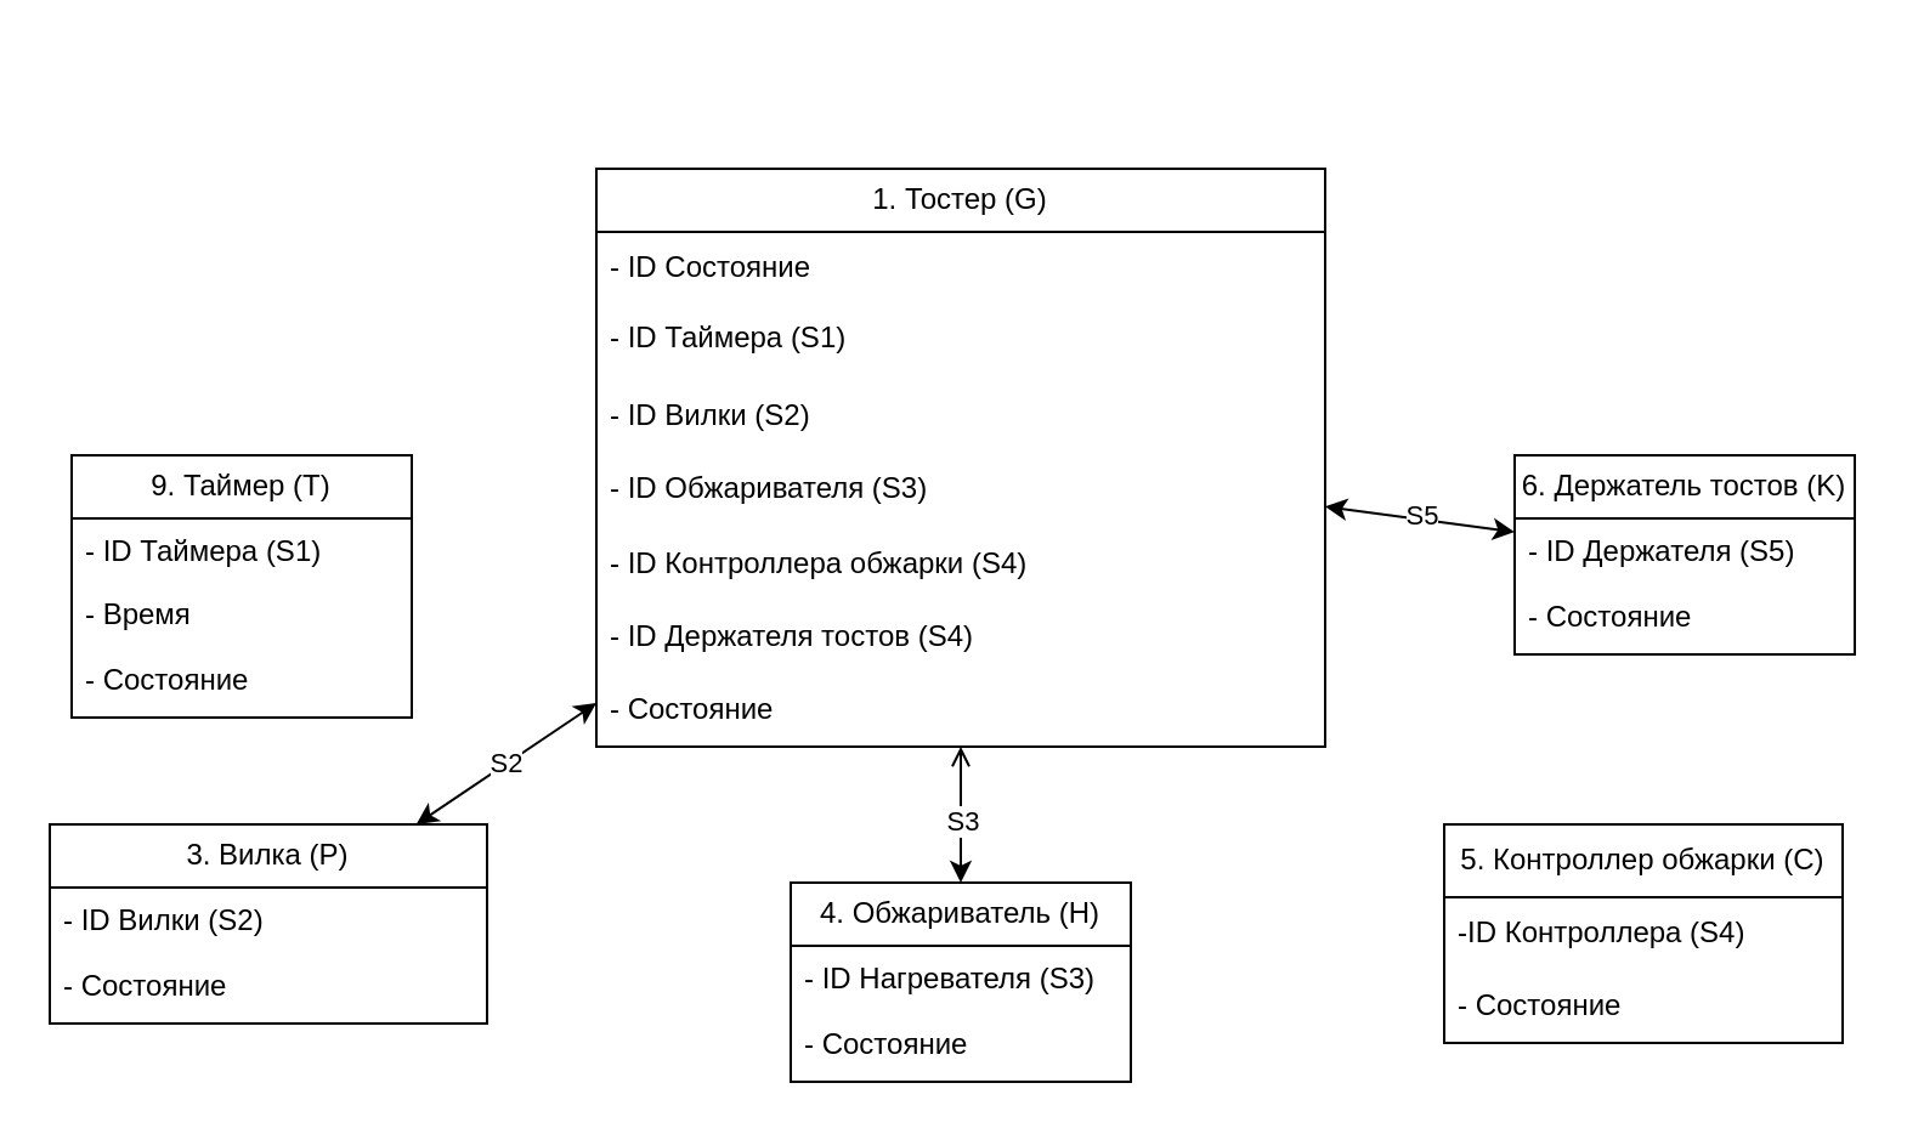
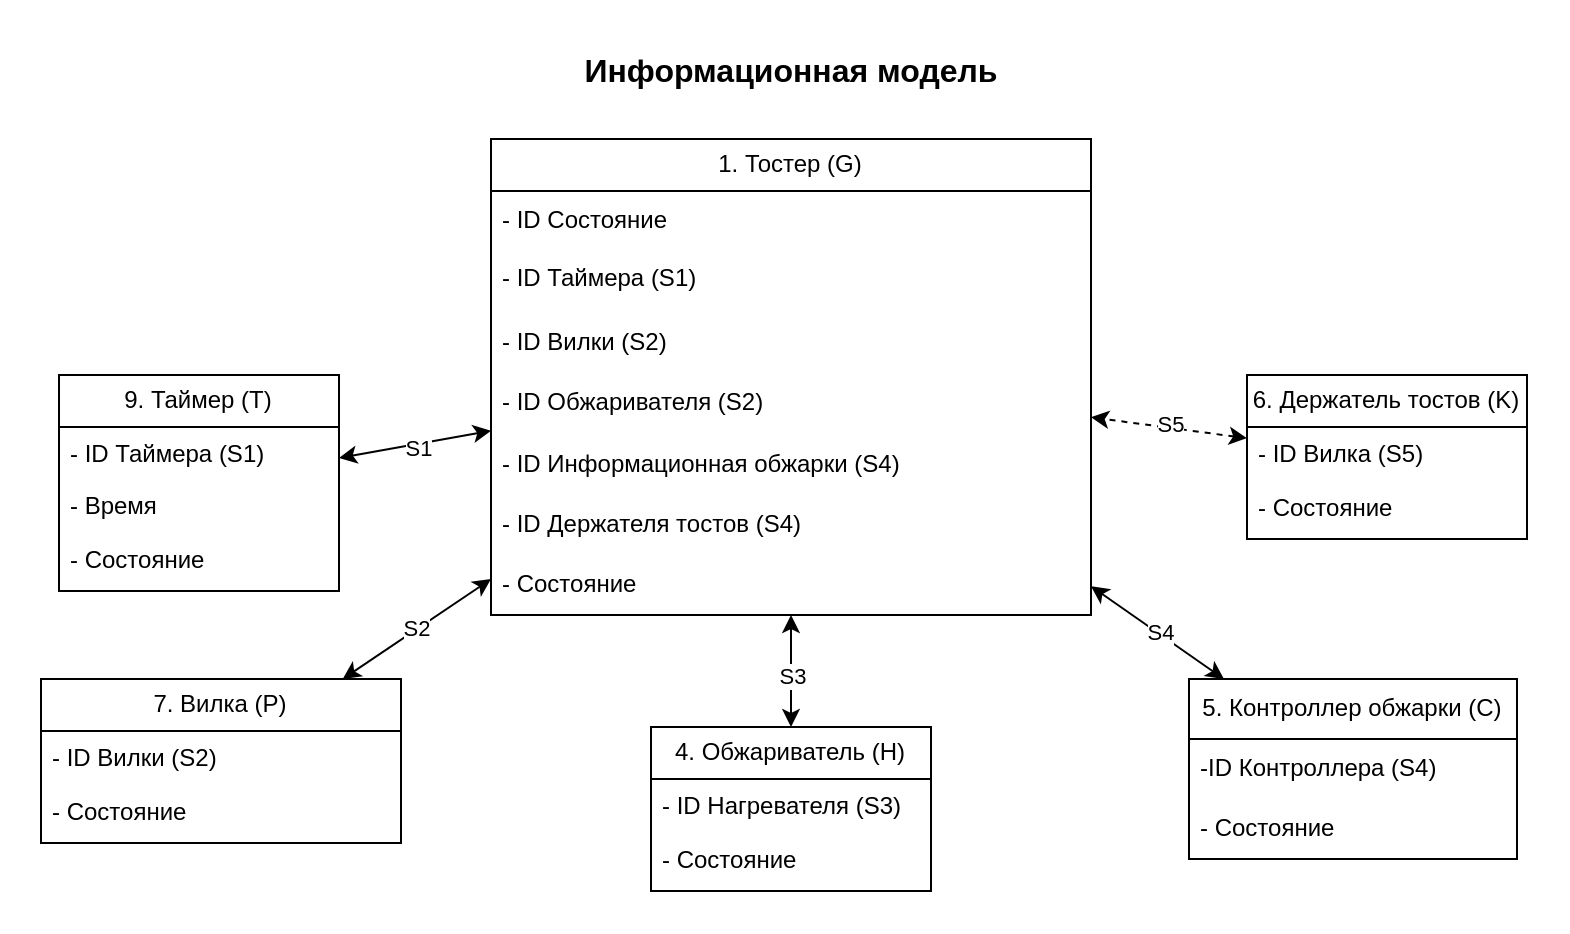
+ <mxCell id="10" value="&lt;font style=&quot;font-size: 16px;&quot;&gt;Информационная модель&lt;/font&gt;" style="text;align=center;fontStyle=1;verticalAlign=middle;spacingLeft=3;spacingRight=3;strokeColor=none;rotatable=0;points=[[0,0.5],[1,0.5]];portConstraint=eastwest;html=1;spacing=2;" parent="1" vertex="1"><mxGeometry x="285" y="20" width="220" height="30" as="geometry" /></mxCell>
- <mxCell id="6" value="- ID Обжаривателя (S3)" style="text;strokeColor=none;fillColor=none;align=left;verticalAlign=top;spacingLeft=4;spacingRight=4;overflow=hidden;rotatable=0;points=[[0,0.5],[1,0.5]];portConstraint=eastwest;whiteSpace=wrap;html=1;" parent="2" vertex="1"><mxGeometry y="118" width="300" height="30" as="geometry" /></mxCell>
+ <mxCell id="6" value="- ID Обжаривателя (S2)" style="text;strokeColor=none;fillColor=none;align=left;verticalAlign=top;spacingLeft=4;spacingRight=4;overflow=hidden;rotatable=0;points=[[0,0.5],[1,0.5]];portConstraint=eastwest;whiteSpace=wrap;html=1;" parent="2" vertex="1"><mxGeometry y="118" width="300" height="30" as="geometry" /></mxCell>
- <mxCell id="30" style="orthogonalLoop=1;jettySize=auto;html=1;startArrow=classic;startFill=1;" edge="1" parent="1" source="27" target="2"><mxGeometry relative="1" as="geometry"><mxPoint x="654.741" y="447" as="sourcePoint" /><mxPoint x="616.996" y="282" as="targetPoint" /></mxGeometry></mxCell>
+ <mxCell id="30" style="orthogonalLoop=1;jettySize=auto;html=1;startArrow=classic;startFill=1;dashed=1;" edge="1" parent="1" source="27" target="2"><mxGeometry relative="1" as="geometry"><mxPoint x="654.741" y="447" as="sourcePoint" /><mxPoint x="616.996" y="282" as="targetPoint" /></mxGeometry></mxCell>
+ <mxCell id="21" style="orthogonalLoop=1;jettySize=auto;html=1;startArrow=classic;startFill=1;" parent="1" edge="1" target="2" source="11"><mxGeometry relative="1" as="geometry"><mxPoint x="245" y="359" as="sourcePoint" /><mxPoint x="390" y="279" as="targetPoint" /></mxGeometry></mxCell>
+ <mxCell id="22" value="S1" style="edgeLabel;html=1;align=center;verticalAlign=middle;resizable=0;points=[];" parent="21" vertex="1" connectable="0"><mxGeometry x="0.34" y="1" relative="1" as="geometry"><mxPoint x="-12" y="5" as="offset" /></mxGeometry></mxCell>
- <mxCell id="28" value="- ID Держателя (S5)" style="text;strokeColor=none;fillColor=none;align=left;verticalAlign=top;spacingLeft=4;spacingRight=4;overflow=hidden;rotatable=0;points=[[0,0.5],[1,0.5]];portConstraint=eastwest;whiteSpace=wrap;html=1;" vertex="1" parent="27"><mxGeometry y="26" width="140" height="26" as="geometry" /></mxCell>
+ <mxCell id="28" value="- ID Вилка (S5)" style="text;strokeColor=none;fillColor=none;align=left;verticalAlign=top;spacingLeft=4;spacingRight=4;overflow=hidden;rotatable=0;points=[[0,0.5],[1,0.5]];portConstraint=eastwest;whiteSpace=wrap;html=1;" vertex="1" parent="27"><mxGeometry y="26" width="140" height="26" as="geometry" /></mxCell>
- <mxCell id="7" value="- ID Контроллера обжарки (S4)" style="text;strokeColor=none;fillColor=none;align=left;verticalAlign=middle;spacingLeft=4;spacingRight=4;overflow=hidden;points=[[0,0.5],[1,0.5]];portConstraint=eastwest;rotatable=0;whiteSpace=wrap;html=1;" vertex="1" parent="2"><mxGeometry y="148" width="300" height="30" as="geometry" /></mxCell>
+ <mxCell id="7" value="- ID Информационная обжарки (S4)" style="text;strokeColor=none;fillColor=none;align=left;verticalAlign=middle;spacingLeft=4;spacingRight=4;overflow=hidden;points=[[0,0.5],[1,0.5]];portConstraint=eastwest;rotatable=0;whiteSpace=wrap;html=1;" vertex="1" parent="2"><mxGeometry y="148" width="300" height="30" as="geometry" /></mxCell>
- <mxCell id="25" style="orthogonalLoop=1;jettySize=auto;html=1;startArrow=classic;startFill=1;endArrow=open;" parent="1" source="18" target="2" edge="1"><mxGeometry relative="1" as="geometry"><mxPoint x="484" y="278" as="targetPoint" /></mxGeometry></mxCell>
+ <mxCell id="25" style="orthogonalLoop=1;jettySize=auto;html=1;startArrow=classic;startFill=1;" parent="1" source="18" target="2" edge="1"><mxGeometry relative="1" as="geometry"><mxPoint x="484" y="278" as="targetPoint" /></mxGeometry></mxCell>
+ <mxCell id="35" style="orthogonalLoop=1;jettySize=auto;html=1;startArrow=classic;startFill=1;" edge="1" parent="1" source="32" target="2"><mxGeometry relative="1" as="geometry"><mxPoint x="227.15" y="366" as="sourcePoint" /><mxPoint x="298.084" y="297" as="targetPoint" /></mxGeometry></mxCell>
+ <mxCell id="36" value="S4" style="edgeLabel;html=1;align=center;verticalAlign=middle;resizable=0;points=[];" vertex="1" connectable="0" parent="35"><mxGeometry x="-0.075" relative="1" as="geometry"><mxPoint x="-2" y="-2" as="offset" /></mxGeometry></mxCell>
- <mxCell id="15" value="3. Вилка (P)" style="swimlane;fontStyle=0;childLayout=stackLayout;horizontal=1;startSize=26;fillColor=none;horizontalStack=0;resizeParent=1;resizeParentMax=0;resizeLast=0;collapsible=1;marginBottom=0;whiteSpace=wrap;html=1;" parent="1" vertex="1"><mxGeometry x="20" y="339" width="180" height="82" as="geometry" /></mxCell>
+ <mxCell id="15" value="7. Вилка (P)" style="swimlane;fontStyle=0;childLayout=stackLayout;horizontal=1;startSize=26;fillColor=none;horizontalStack=0;resizeParent=1;resizeParentMax=0;resizeLast=0;collapsible=1;marginBottom=0;whiteSpace=wrap;html=1;" parent="1" vertex="1"><mxGeometry x="20" y="339" width="180" height="82" as="geometry" /></mxCell>
